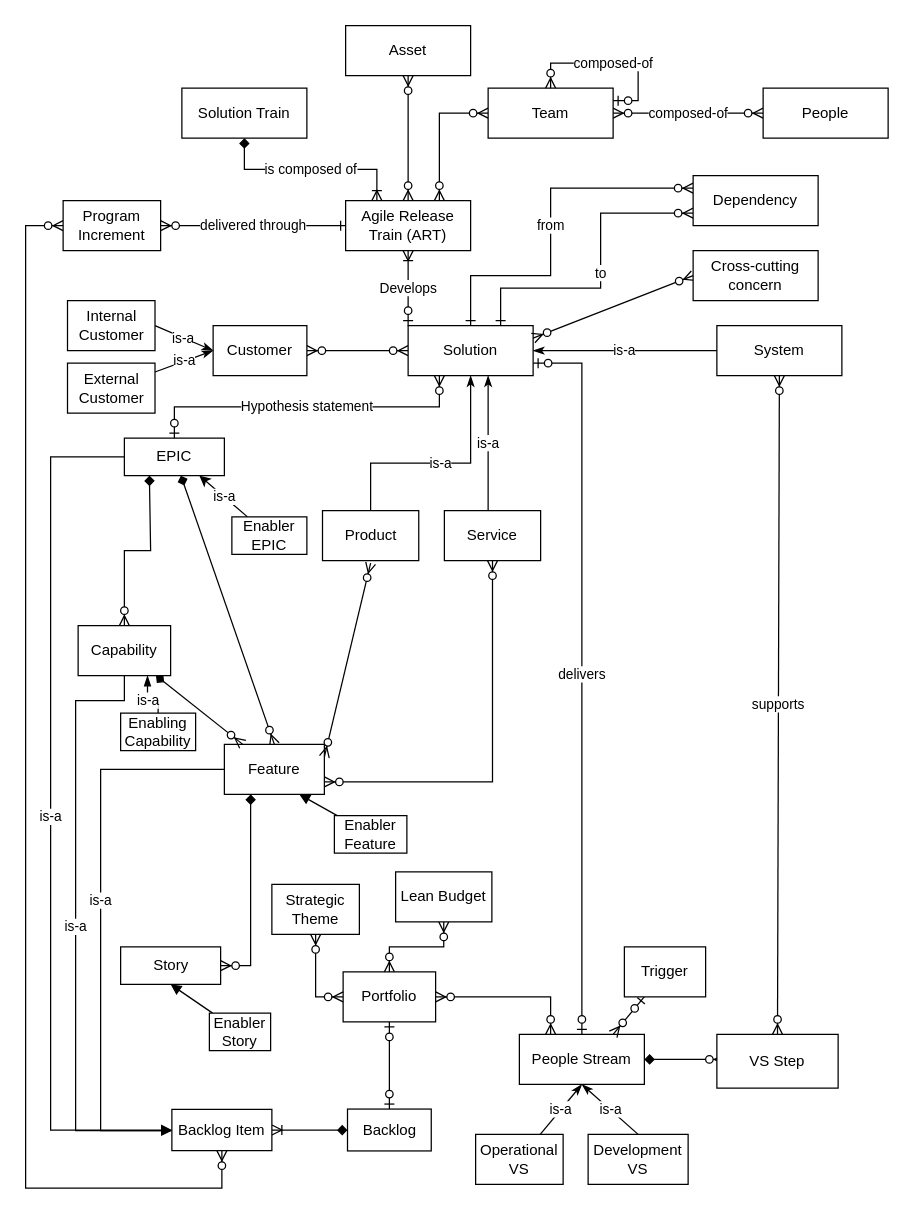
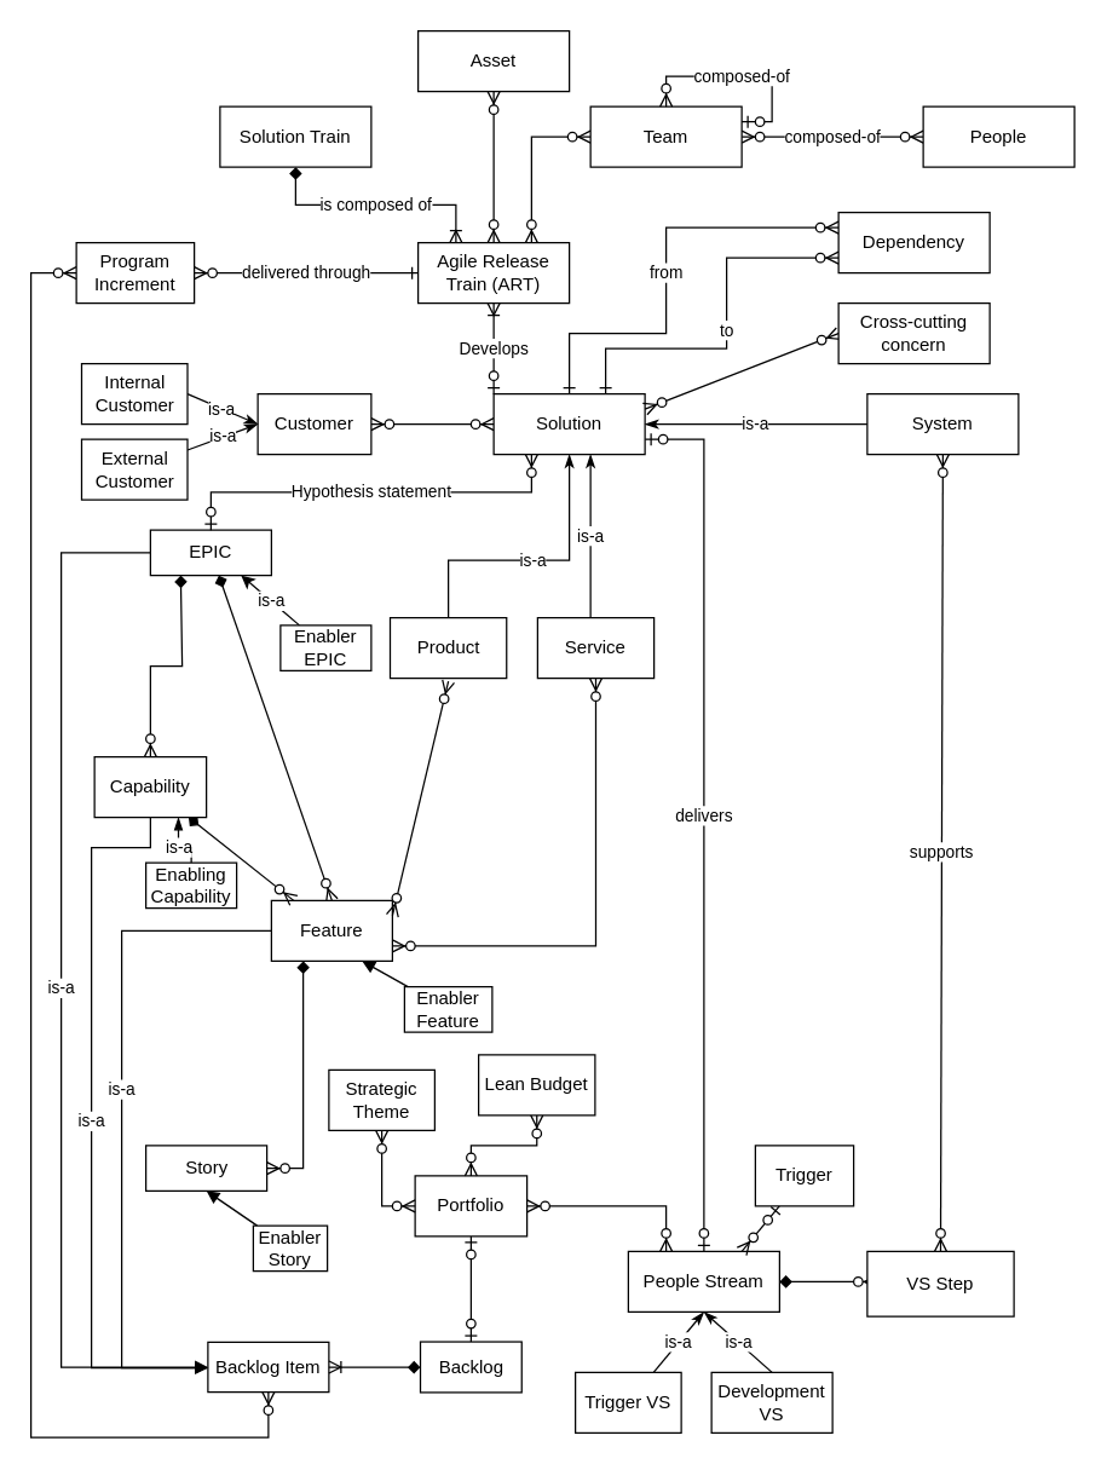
- <mxCell id="6" value="Operational VS" style="whiteSpace=wrap;html=1;align=center;" parent="1" vertex="1"><mxGeometry x="380" y="907" width="70" height="40" as="geometry" /></mxCell>
+ <mxCell id="6" value="Trigger VS" style="whiteSpace=wrap;html=1;align=center;" parent="1" vertex="1"><mxGeometry x="380" y="907" width="70" height="40" as="geometry" /></mxCell>
